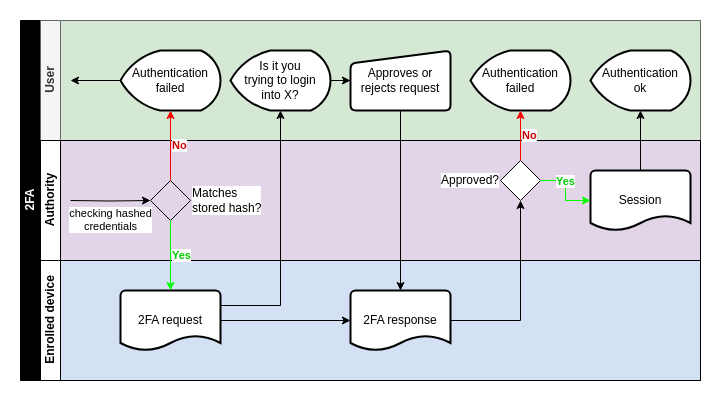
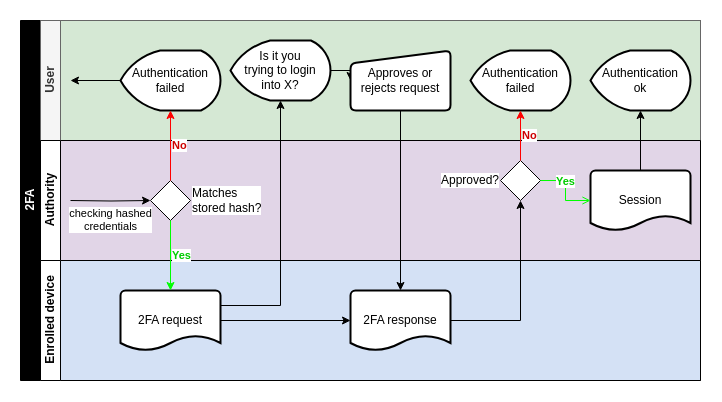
- <mxCell id="8" value="Is it you&lt;br&gt;trying to login&lt;br&gt;into X?" style="strokeWidth=2;html=1;shape=mxgraph.flowchart.display;whiteSpace=wrap;" parent="4" vertex="1"><mxGeometry x="190" y="30" width="100" height="60" as="geometry" /></mxCell>
+ <mxCell id="8" value="Is it you&lt;br&gt;trying to login&lt;br&gt;into X?" style="strokeWidth=2;html=1;shape=mxgraph.flowchart.display;whiteSpace=wrap;" parent="4" vertex="1"><mxGeometry x="190" y="20" width="100" height="60" as="geometry" /></mxCell>
- <mxCell id="15" value="Matches&lt;br&gt;stored hash?" style="rhombus;html=1;fontFamily=Helvetica;fontSize=12;fontColor=#000000;align=left;labelPosition=right;verticalLabelPosition=middle;verticalAlign=middle;labelBackgroundColor=default;fillColor=#e1d5e7;" parent="12" vertex="1"><mxGeometry x="110" y="40" width="40" height="40" as="geometry" /></mxCell>
+ <mxCell id="15" value="Matches&lt;br&gt;stored hash?" style="rhombus;html=1;fontFamily=Helvetica;fontSize=12;fontColor=#000000;align=left;labelPosition=right;verticalLabelPosition=middle;verticalAlign=middle;labelBackgroundColor=default;" parent="12" vertex="1"><mxGeometry x="110" y="40" width="40" height="40" as="geometry" /></mxCell>
- <mxCell id="18" value="Yes" style="edgeStyle=orthogonalEdgeStyle;rounded=0;orthogonalLoop=1;jettySize=auto;html=1;fontColor=#00CC00;labelPosition=center;verticalLabelPosition=top;align=center;verticalAlign=bottom;labelBackgroundColor=default;fontStyle=1;fillColor=#f8cecc;strokeColor=#00FF00;entryX=0;entryY=0.5;entryDx=0;entryDy=0;entryPerimeter=0;exitX=1;exitY=0.5;exitDx=0;exitDy=0;" edge="1" parent="12" source="16" target="17"><mxGeometry relative="1" as="geometry"><mxPoint x="140" y="90" as="sourcePoint" /><mxPoint x="140" y="160" as="targetPoint" /></mxGeometry></mxCell>
+ <mxCell id="18" value="Yes" style="edgeStyle=orthogonalEdgeStyle;rounded=0;orthogonalLoop=1;jettySize=auto;html=1;fontColor=#00CC00;labelPosition=center;verticalLabelPosition=top;align=center;verticalAlign=bottom;labelBackgroundColor=default;fontStyle=1;fillColor=#f8cecc;strokeColor=#00FF00;entryX=0;entryY=0.5;entryDx=0;entryDy=0;entryPerimeter=0;exitX=1;exitY=0.5;exitDx=0;exitDy=0;endArrow=open;" edge="1" parent="12" source="16" target="17"><mxGeometry relative="1" as="geometry"><mxPoint x="140" y="90" as="sourcePoint" /><mxPoint x="140" y="160" as="targetPoint" /></mxGeometry></mxCell>
